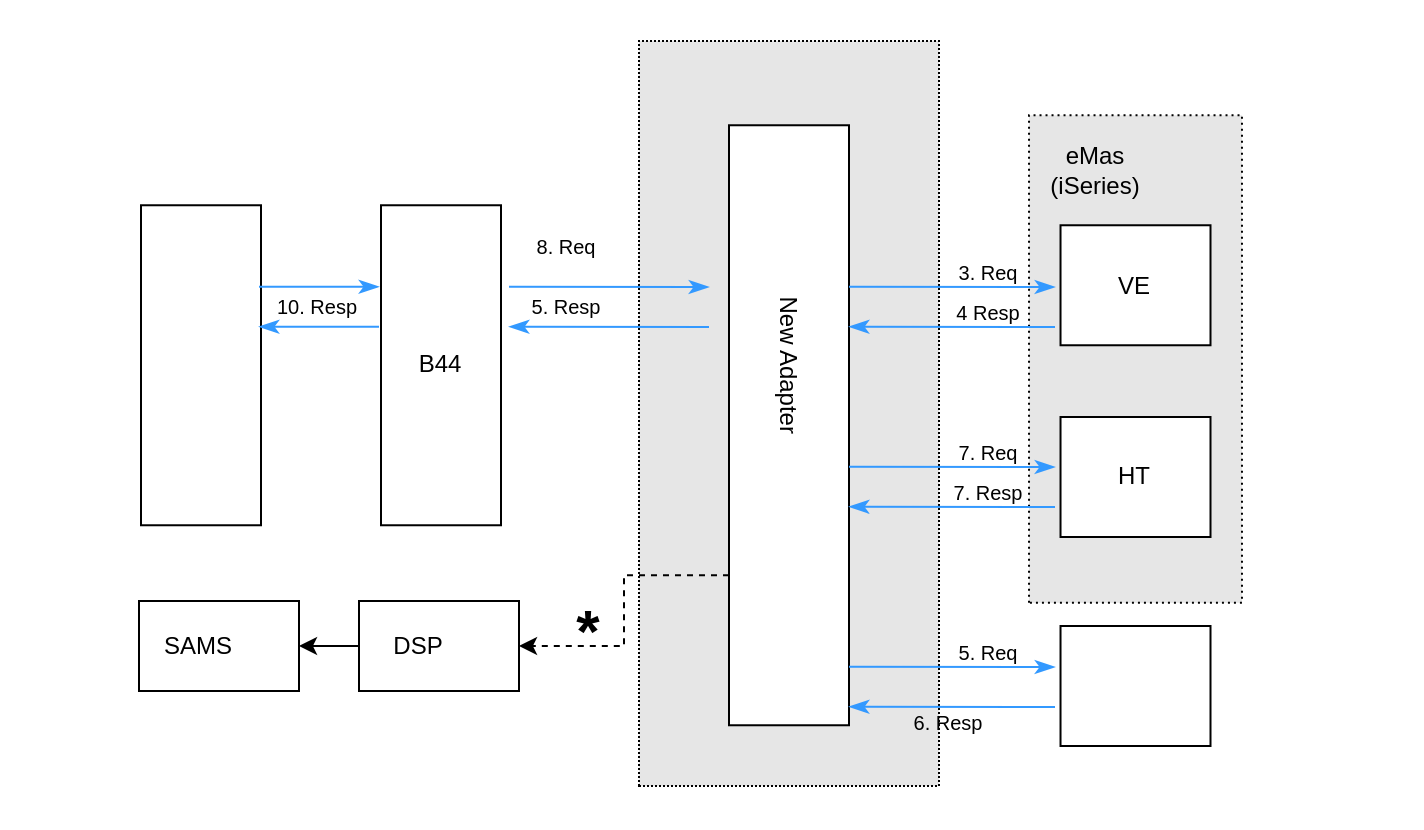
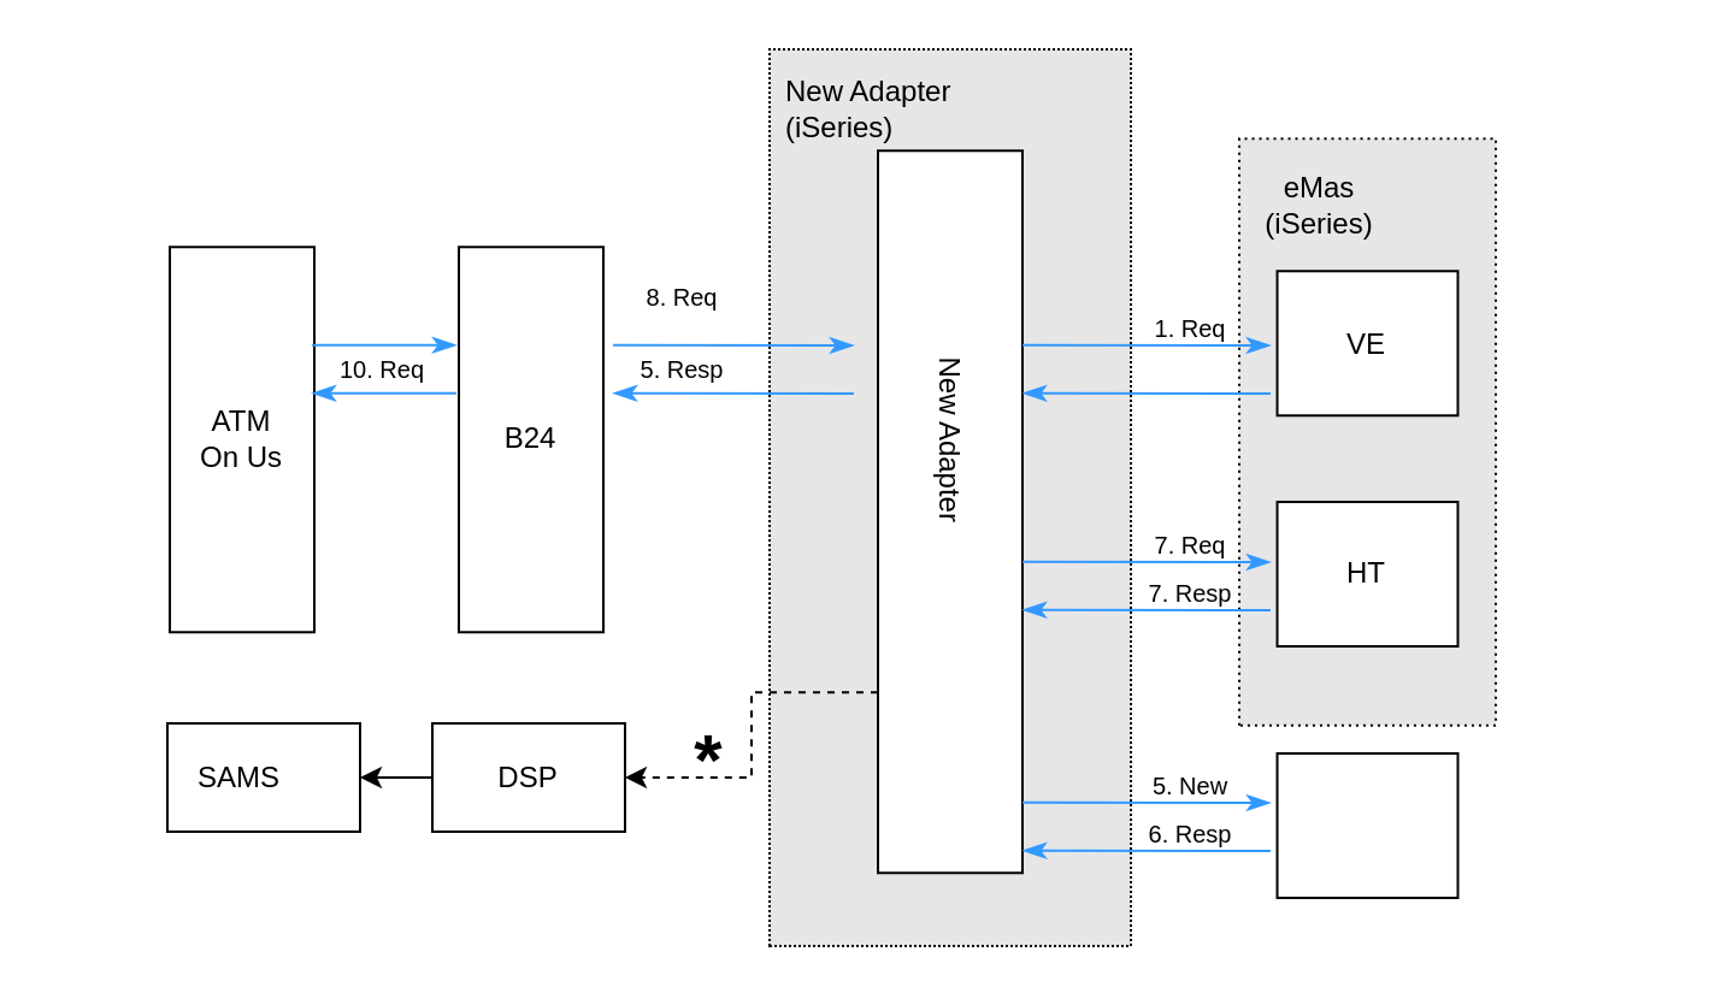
+ <mxCell id="5" value="New Adapter&lt;br&gt;(iSeries)" style="text;html=1;strokeColor=none;fillColor=none;align=left;verticalAlign=middle;whiteSpace=wrap;rounded=0;" parent="2" vertex="1"><mxGeometry x="255" y="15" width="100" height="20" as="geometry" /></mxCell>
- <mxCell id="35" value="&lt;font style=&quot;font-size: 10px&quot;&gt;3. Req&lt;/font&gt;" style="text;html=1;strokeColor=none;fillColor=none;align=center;verticalAlign=middle;whiteSpace=wrap;rounded=0;" vertex="1" parent="2"><mxGeometry x="405" y="105.78" width="40" height="20" as="geometry" /></mxCell>
+ <mxCell id="35" value="&lt;font style=&quot;font-size: 10px&quot;&gt;1. Req&lt;/font&gt;" style="text;html=1;strokeColor=none;fillColor=none;align=center;verticalAlign=middle;whiteSpace=wrap;rounded=0;" vertex="1" parent="2"><mxGeometry x="405" y="105.78" width="40" height="20" as="geometry" /></mxCell>
- <mxCell id="43" value="&lt;font style=&quot;font-size: 10px&quot;&gt;10. Resp&lt;/font&gt;" style="text;html=1;strokeColor=none;fillColor=none;align=center;verticalAlign=middle;whiteSpace=wrap;rounded=0;" vertex="1" parent="2"><mxGeometry x="65" y="123.38" width="48.75" height="20" as="geometry" /></mxCell>
+ <mxCell id="43" value="&lt;font style=&quot;font-size: 10px&quot;&gt;10. Req&lt;/font&gt;" style="text;html=1;strokeColor=none;fillColor=none;align=center;verticalAlign=middle;whiteSpace=wrap;rounded=0;" vertex="1" parent="2"><mxGeometry x="65" y="123.38" width="48.75" height="20" as="geometry" /></mxCell>
- <mxCell id="36" value="&lt;font style=&quot;font-size: 10px&quot;&gt;4 Resp&lt;/font&gt;" style="text;html=1;strokeColor=none;fillColor=none;align=center;verticalAlign=middle;whiteSpace=wrap;rounded=0;" vertex="1" parent="2"><mxGeometry x="405" y="125.78" width="40" height="20" as="geometry" /></mxCell>
+ <mxCell id="12" value="ATM&lt;br&gt;On Us" style="text;html=1;strokeColor=none;fillColor=none;align=center;verticalAlign=middle;whiteSpace=wrap;rounded=0;" parent="2" vertex="1"><mxGeometry x="11" y="152.13" width="40" height="20" as="geometry" /></mxCell>
- <mxCell id="13" value="B44" style="text;html=1;strokeColor=none;fillColor=none;align=center;verticalAlign=middle;whiteSpace=wrap;rounded=0;" parent="2" vertex="1"><mxGeometry x="131" y="152.13" width="40" height="20" as="geometry" /></mxCell>
+ <mxCell id="13" value="B24" style="text;html=1;strokeColor=none;fillColor=none;align=center;verticalAlign=middle;whiteSpace=wrap;rounded=0;" parent="2" vertex="1"><mxGeometry x="131" y="152.13" width="40" height="20" as="geometry" /></mxCell>
- <mxCell id="18" value="DSP" style="text;html=1;strokeColor=none;fillColor=none;align=center;verticalAlign=middle;whiteSpace=wrap;rounded=0;" vertex="1" parent="2"><mxGeometry x="120" y="292.5" width="40" height="20" as="geometry" /></mxCell>
+ <mxCell id="18" value="DSP" style="text;html=1;strokeColor=none;fillColor=none;align=center;verticalAlign=middle;whiteSpace=wrap;rounded=0;" vertex="1" parent="2"><mxGeometry x="130" y="292.5" width="40" height="20" as="geometry" /></mxCell>
- <mxCell id="39" value="&lt;font style=&quot;font-size: 10px&quot;&gt;5. Req&lt;/font&gt;" style="text;html=1;strokeColor=none;fillColor=none;align=center;verticalAlign=middle;whiteSpace=wrap;rounded=0;" vertex="1" parent="2"><mxGeometry x="405" y="295.78" width="40" height="20" as="geometry" /></mxCell>
+ <mxCell id="39" value="&lt;font style=&quot;font-size: 10px&quot;&gt;5. New&lt;/font&gt;" style="text;html=1;strokeColor=none;fillColor=none;align=center;verticalAlign=middle;whiteSpace=wrap;rounded=0;" vertex="1" parent="2"><mxGeometry x="405" y="295.78" width="40" height="20" as="geometry" /></mxCell>
- <mxCell id="40" value="&lt;font style=&quot;font-size: 10px&quot;&gt;6. Resp&lt;/font&gt;" style="text;html=1;strokeColor=none;fillColor=none;align=center;verticalAlign=middle;whiteSpace=wrap;rounded=0;" vertex="1" parent="2"><mxGeometry x="385" y="330.78" width="40" height="20" as="geometry" /></mxCell>
+ <mxCell id="40" value="&lt;font style=&quot;font-size: 10px&quot;&gt;6. Resp&lt;/font&gt;" style="text;html=1;strokeColor=none;fillColor=none;align=center;verticalAlign=middle;whiteSpace=wrap;rounded=0;" vertex="1" parent="2"><mxGeometry x="405" y="315.78" width="40" height="20" as="geometry" /></mxCell>
